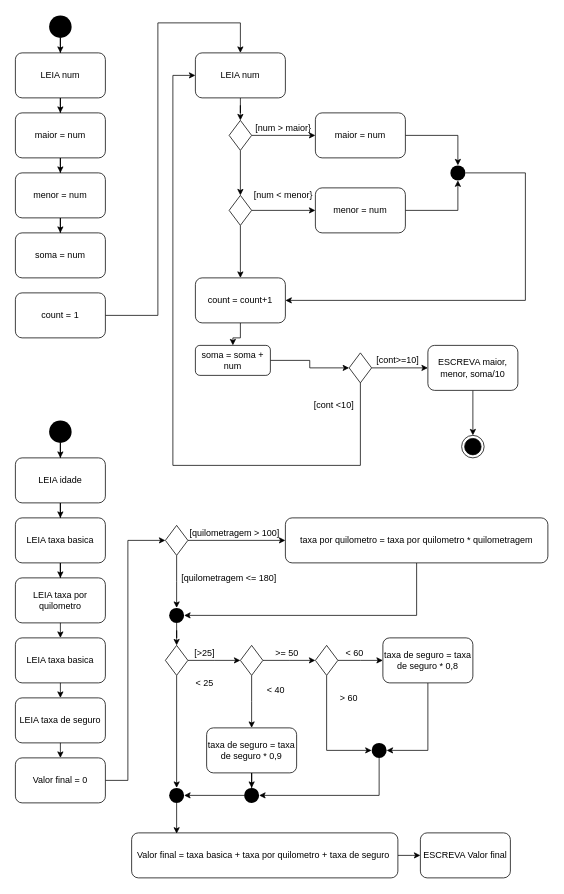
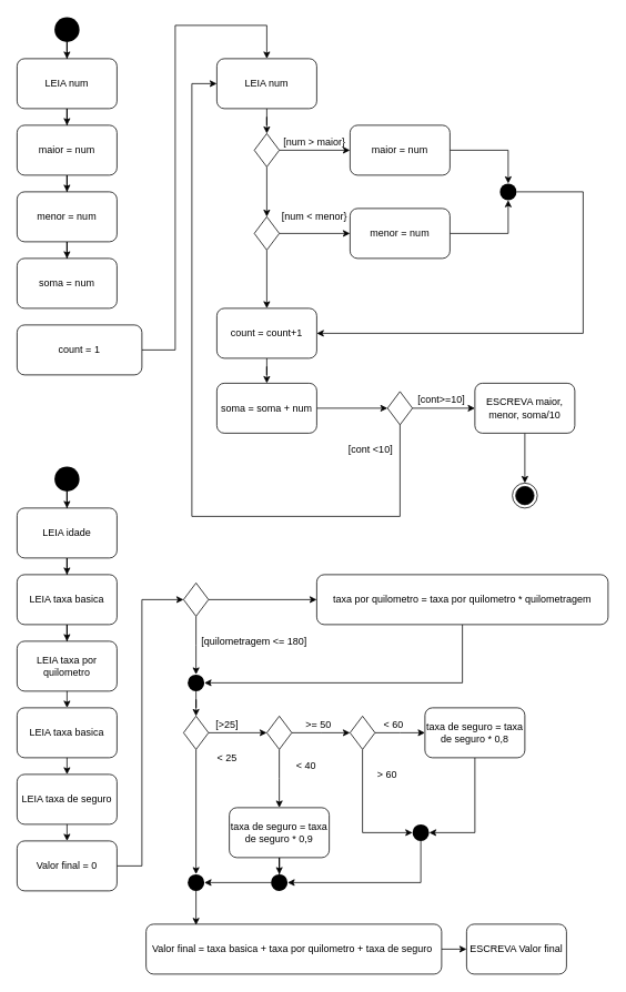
- <mxCell id="10" value="count = 1" style="rounded=1;whiteSpace=wrap;html=1;" parent="1" vertex="1"><mxGeometry x="20" y="390" width="120" height="60" as="geometry" /></mxCell>
+ <mxCell id="10" value="count = 1" style="rounded=1;whiteSpace=wrap;html=1;" parent="1" vertex="1"><mxGeometry x="20" y="390" width="150" height="60" as="geometry" /></mxCell>
- <mxCell id="35" value="soma = soma + num" style="rounded=1;whiteSpace=wrap;html=1;" parent="1" vertex="1"><mxGeometry x="260" y="460" width="100" height="40" as="geometry" /></mxCell>
+ <mxCell id="35" value="soma = soma + num" style="rounded=1;whiteSpace=wrap;html=1;" parent="1" vertex="1"><mxGeometry x="260" y="460" width="120" height="60" as="geometry" /></mxCell>
- <mxCell id="58" value="[quilometragem &amp;gt; 100]" style="text;html=1;strokeColor=none;fillColor=none;align=center;verticalAlign=middle;whiteSpace=wrap;rounded=0;" vertex="1" parent="1"><mxGeometry x="250" y="700" width="125" height="20" as="geometry" /></mxCell>
